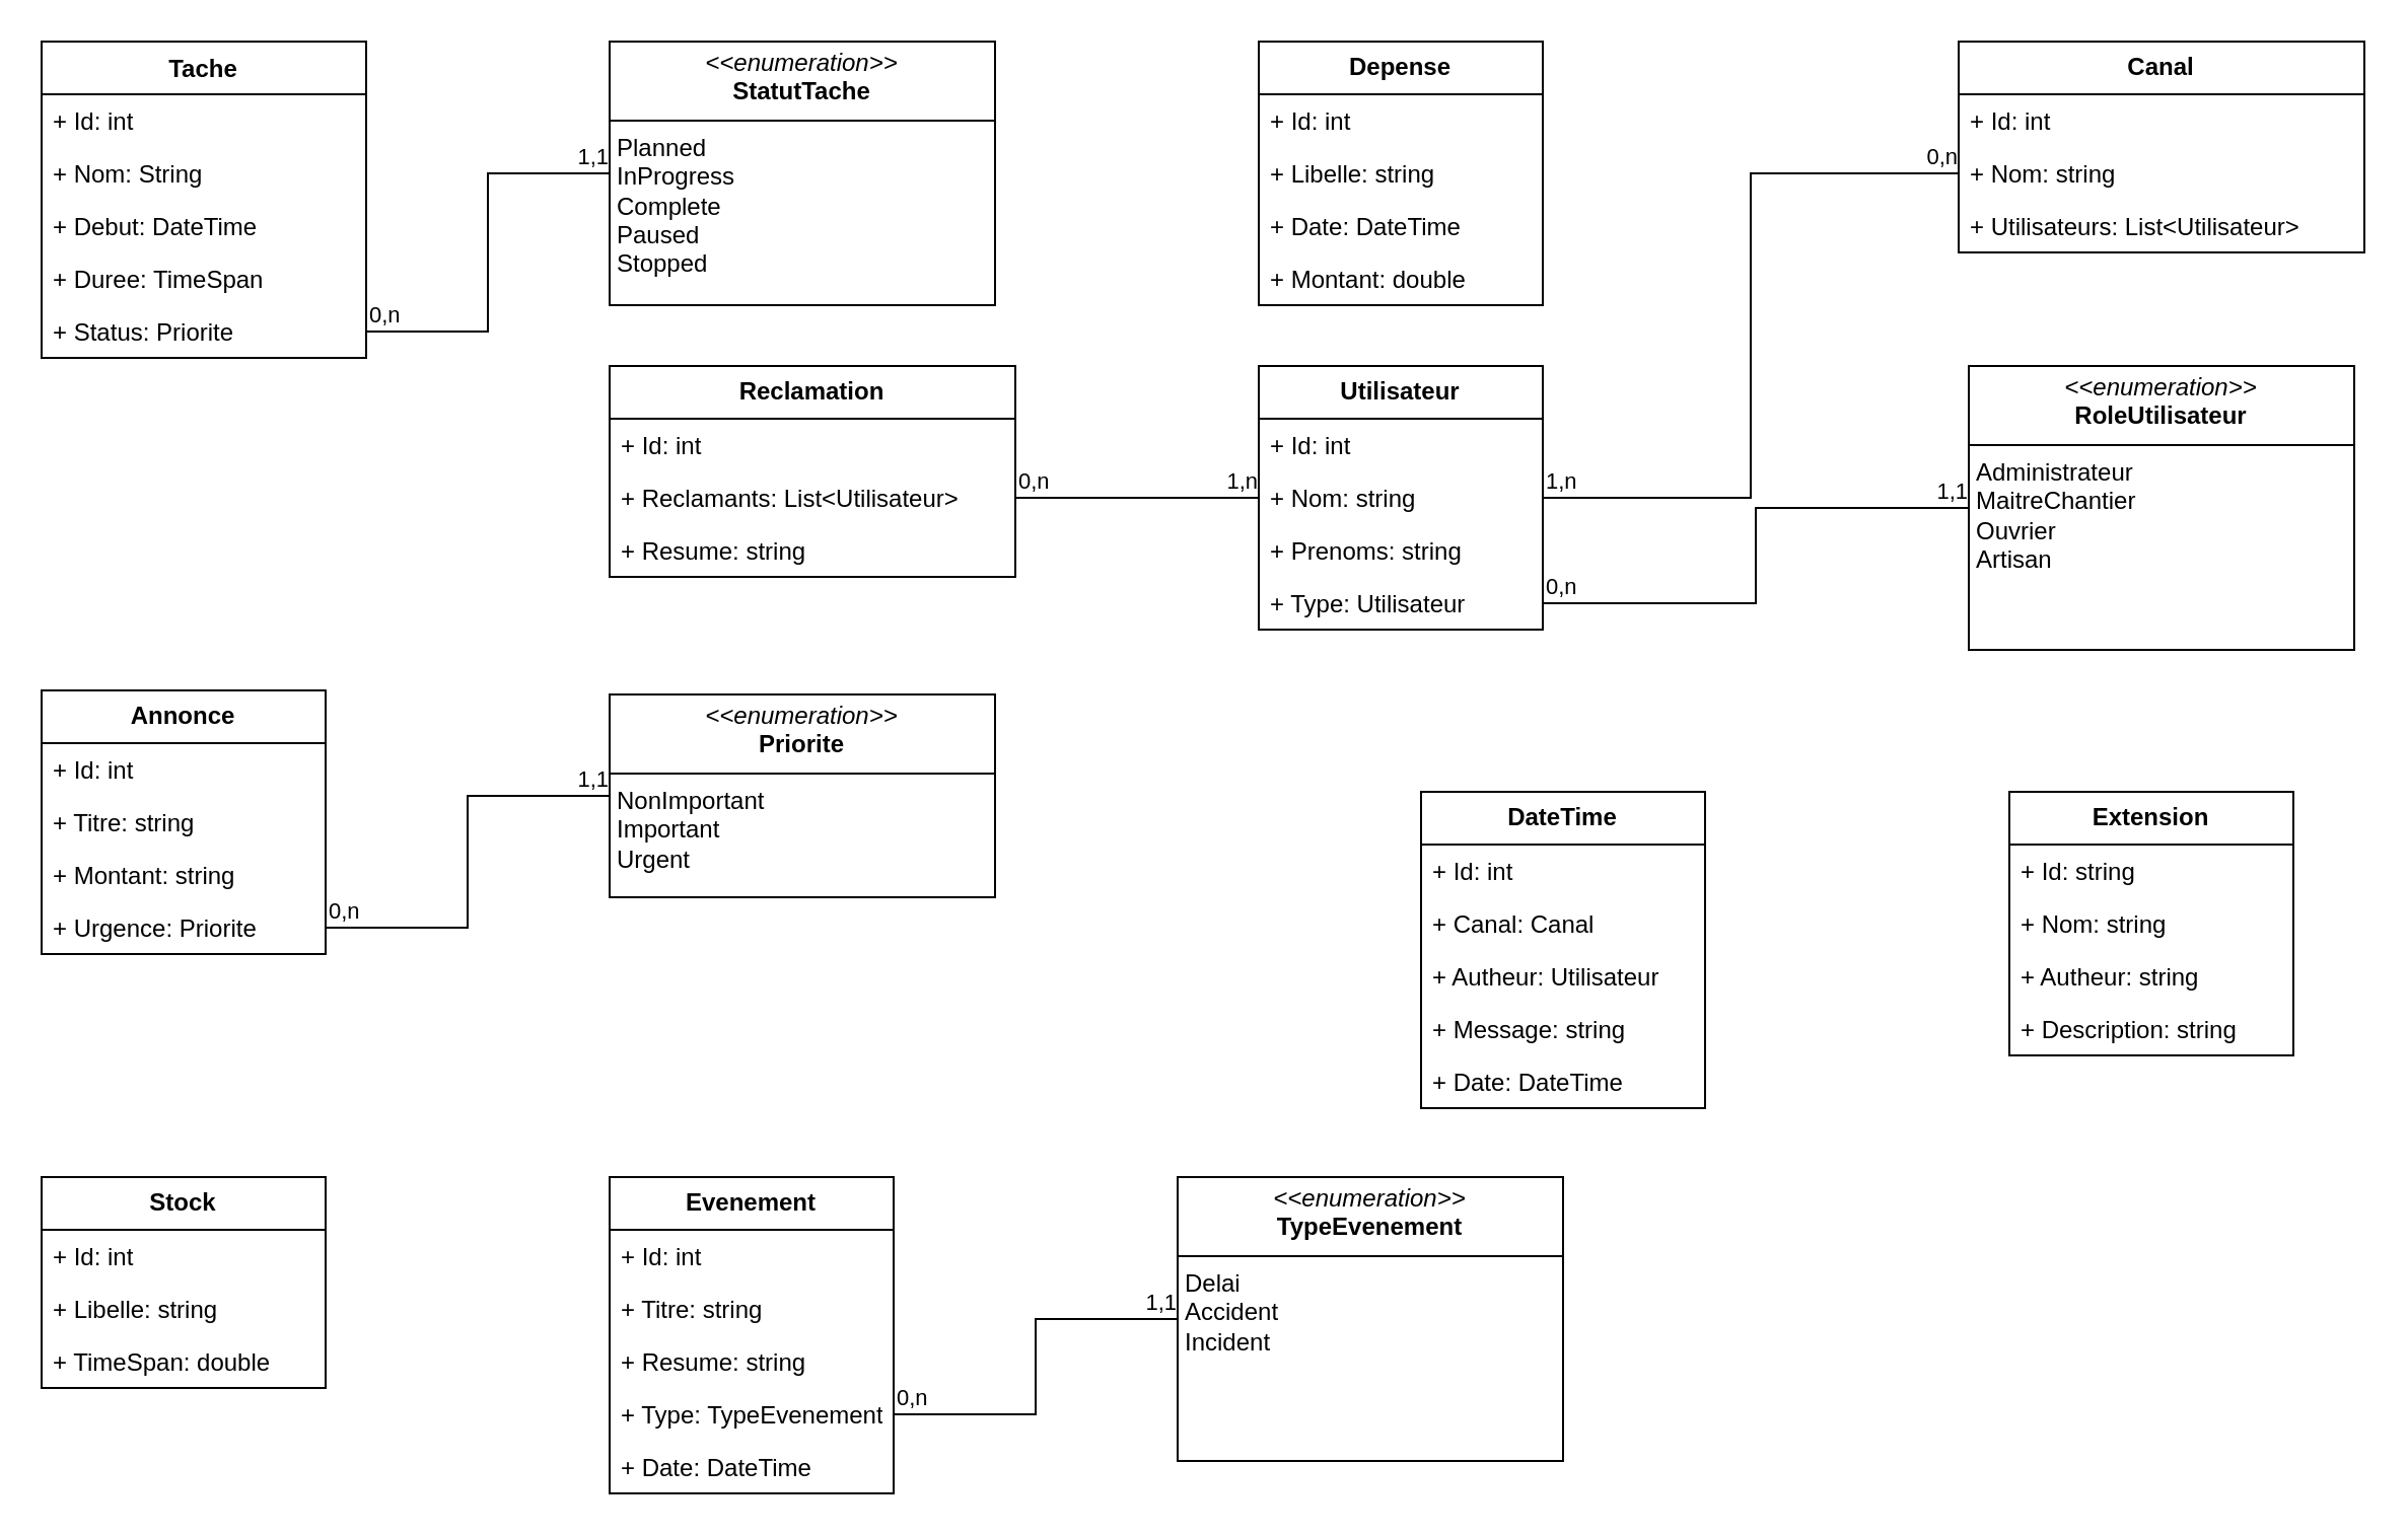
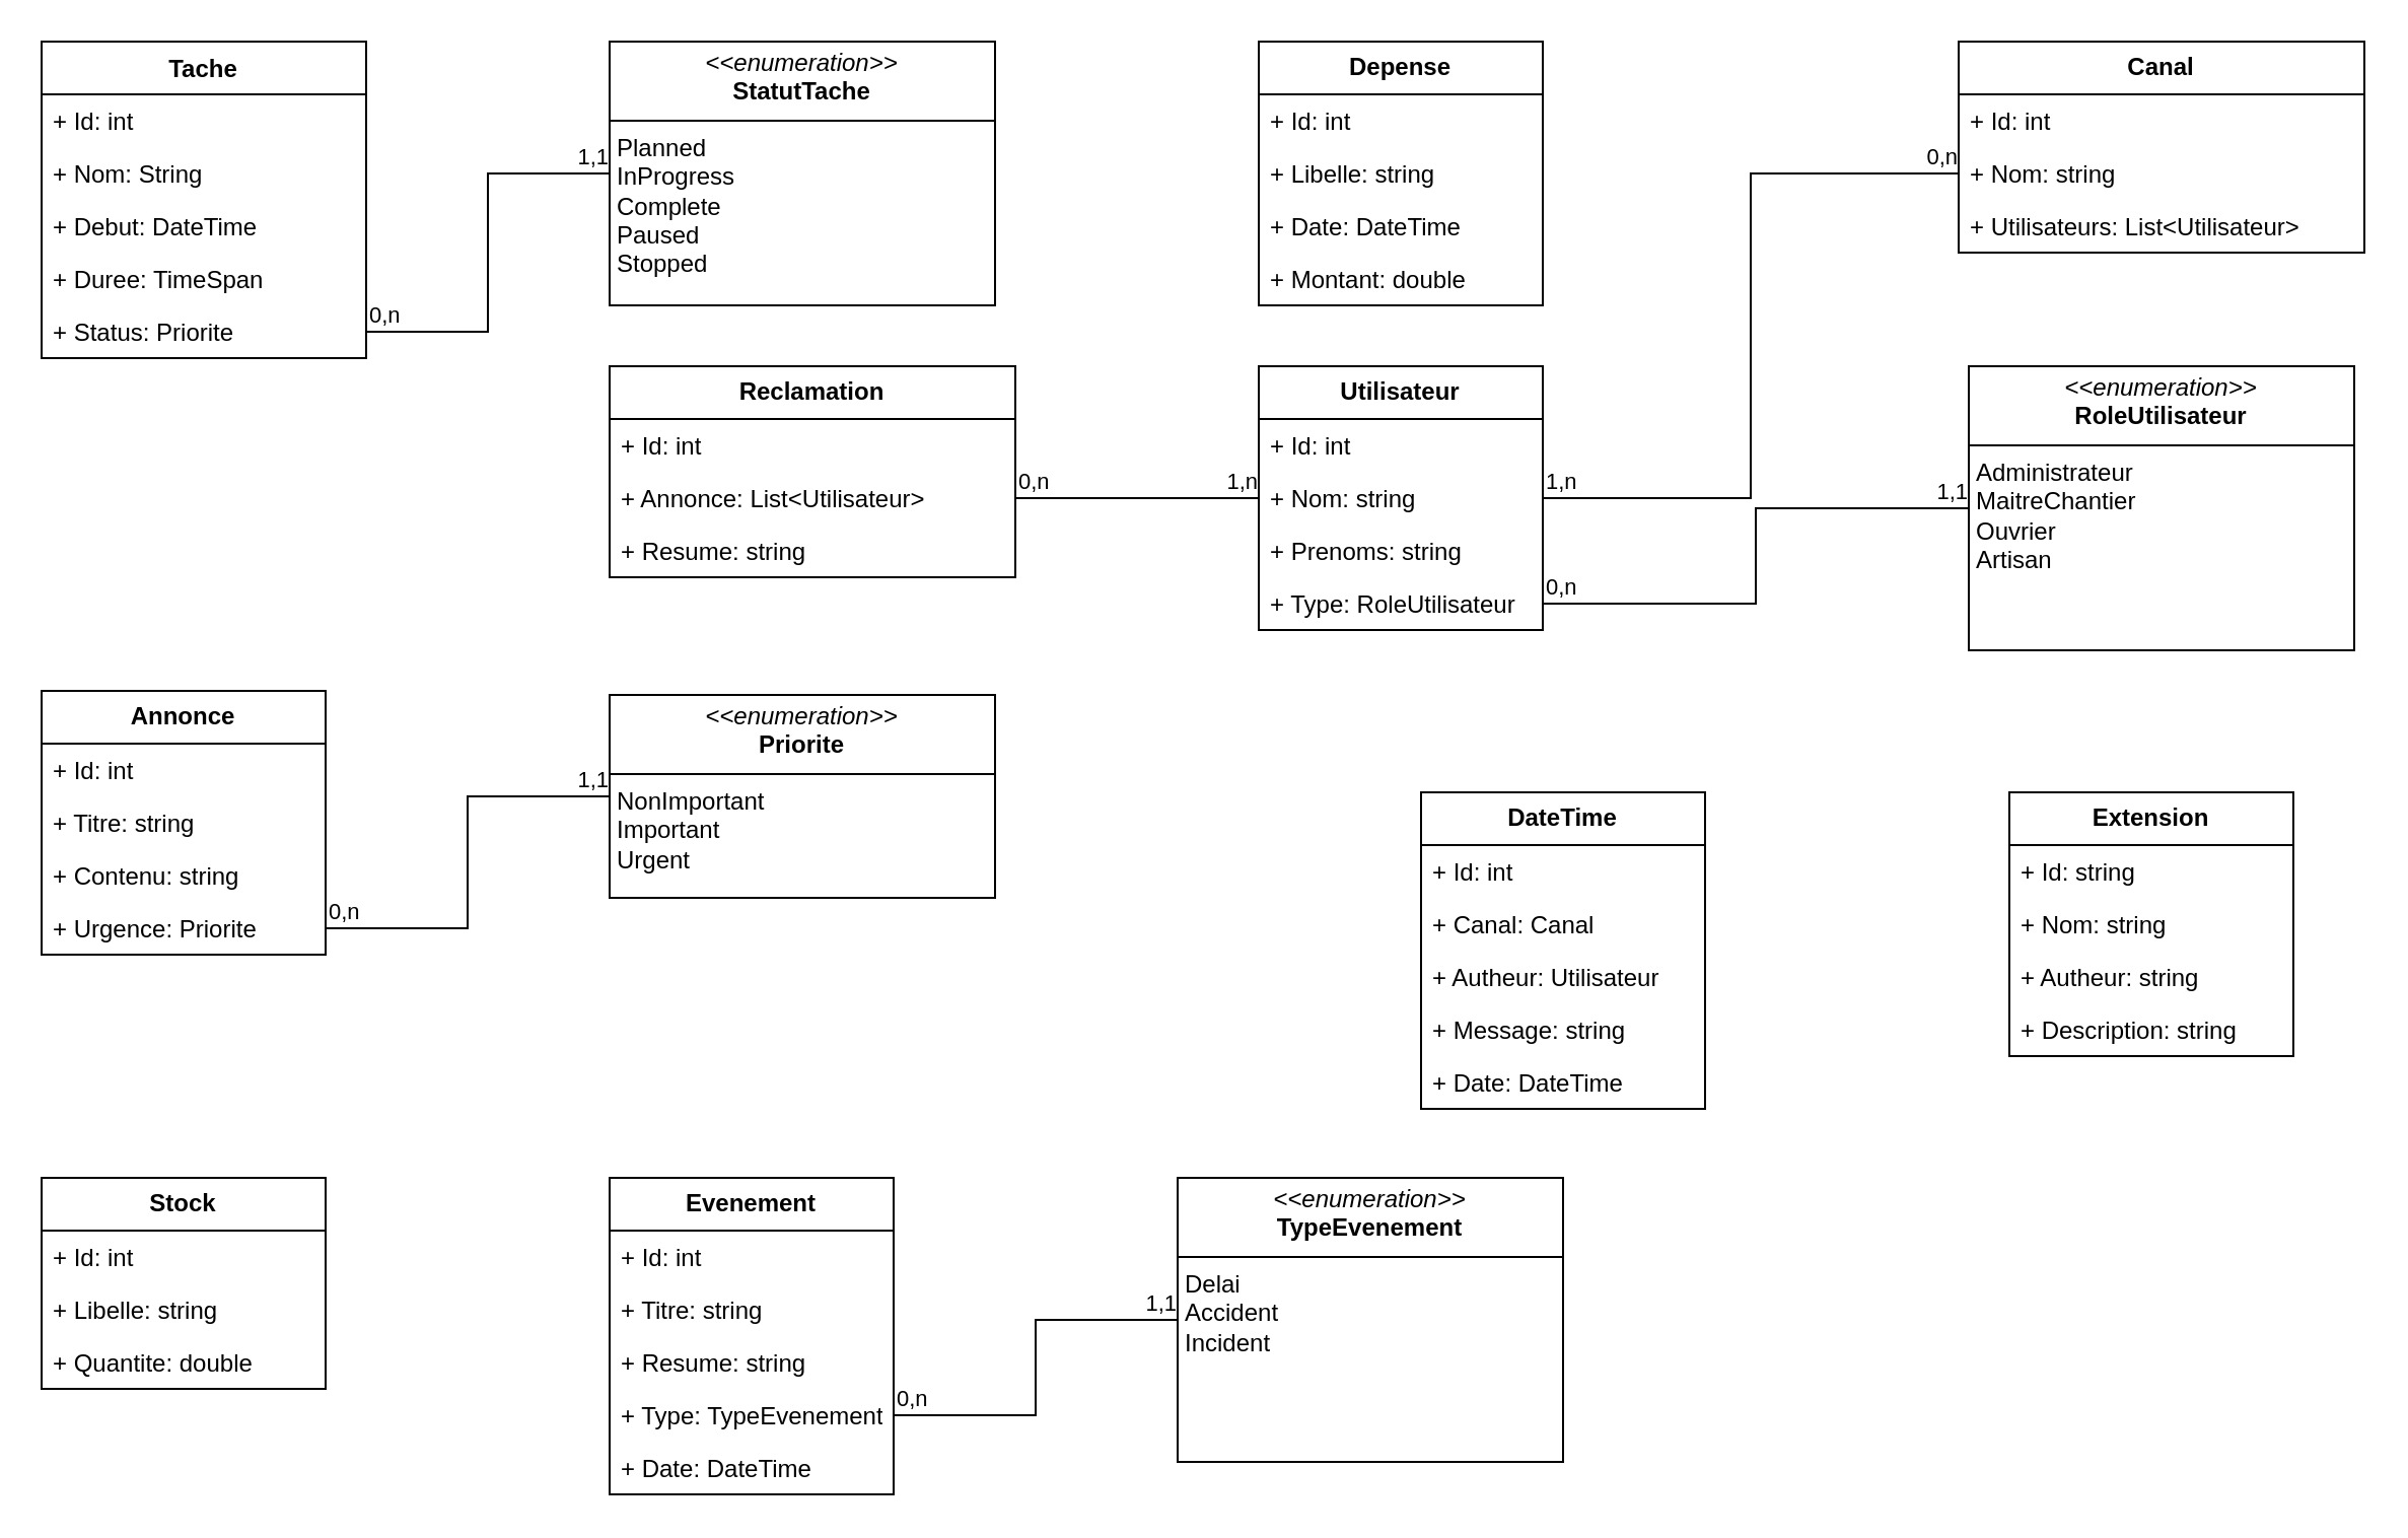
- <mxCell id="51" value="+ Reclamants: List&amp;lt;Utilisateur&amp;gt;" style="text;strokeColor=none;fillColor=none;align=left;verticalAlign=top;spacingLeft=4;spacingRight=4;overflow=hidden;rotatable=0;points=[[0,0.5],[1,0.5]];portConstraint=eastwest;whiteSpace=wrap;html=1;" parent="49" vertex="1"><mxGeometry y="52" width="200" height="26" as="geometry" /></mxCell>
+ <mxCell id="51" value="+ Annonce: List&amp;lt;Utilisateur&amp;gt;" style="text;strokeColor=none;fillColor=none;align=left;verticalAlign=top;spacingLeft=4;spacingRight=4;overflow=hidden;rotatable=0;points=[[0,0.5],[1,0.5]];portConstraint=eastwest;whiteSpace=wrap;html=1;" parent="49" vertex="1"><mxGeometry y="52" width="200" height="26" as="geometry" /></mxCell>
- <mxCell id="45" value="+ Type: Utilisateur" style="text;strokeColor=none;fillColor=none;align=left;verticalAlign=top;spacingLeft=4;spacingRight=4;overflow=hidden;rotatable=0;points=[[0,0.5],[1,0.5]];portConstraint=eastwest;whiteSpace=wrap;html=1;" parent="41" vertex="1"><mxGeometry y="104" width="140" height="26" as="geometry" /></mxCell>
+ <mxCell id="45" value="+ Type: RoleUtilisateur" style="text;strokeColor=none;fillColor=none;align=left;verticalAlign=top;spacingLeft=4;spacingRight=4;overflow=hidden;rotatable=0;points=[[0,0.5],[1,0.5]];portConstraint=eastwest;whiteSpace=wrap;html=1;" parent="41" vertex="1"><mxGeometry y="104" width="140" height="26" as="geometry" /></mxCell>
- <mxCell id="20" value="+ Montant: string" style="text;strokeColor=none;fillColor=none;align=left;verticalAlign=top;spacingLeft=4;spacingRight=4;overflow=hidden;rotatable=0;points=[[0,0.5],[1,0.5]];portConstraint=eastwest;whiteSpace=wrap;html=1;" parent="17" vertex="1"><mxGeometry y="78" width="140" height="26" as="geometry" /></mxCell>
+ <mxCell id="20" value="+ Contenu: string" style="text;strokeColor=none;fillColor=none;align=left;verticalAlign=top;spacingLeft=4;spacingRight=4;overflow=hidden;rotatable=0;points=[[0,0.5],[1,0.5]];portConstraint=eastwest;whiteSpace=wrap;html=1;" parent="17" vertex="1"><mxGeometry y="78" width="140" height="26" as="geometry" /></mxCell>
- <mxCell id="29" value="+ TimeSpan: double" style="text;strokeColor=none;fillColor=none;align=left;verticalAlign=top;spacingLeft=4;spacingRight=4;overflow=hidden;rotatable=0;points=[[0,0.5],[1,0.5]];portConstraint=eastwest;whiteSpace=wrap;html=1;" parent="26" vertex="1"><mxGeometry y="78" width="140" height="26" as="geometry" /></mxCell>
+ <mxCell id="29" value="+ Quantite: double" style="text;strokeColor=none;fillColor=none;align=left;verticalAlign=top;spacingLeft=4;spacingRight=4;overflow=hidden;rotatable=0;points=[[0,0.5],[1,0.5]];portConstraint=eastwest;whiteSpace=wrap;html=1;" parent="26" vertex="1"><mxGeometry y="78" width="140" height="26" as="geometry" /></mxCell>
